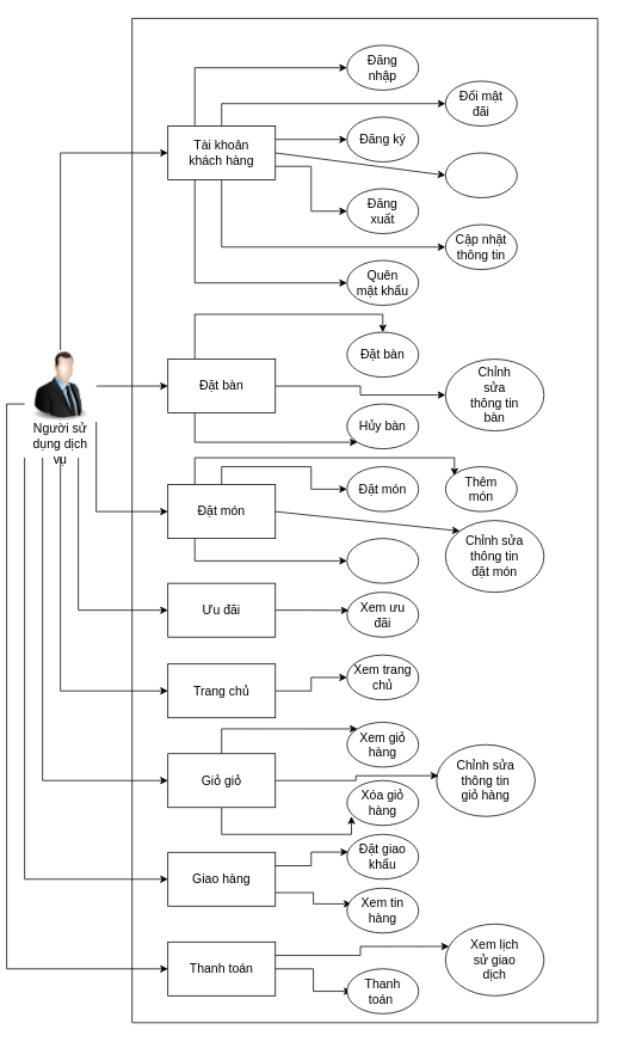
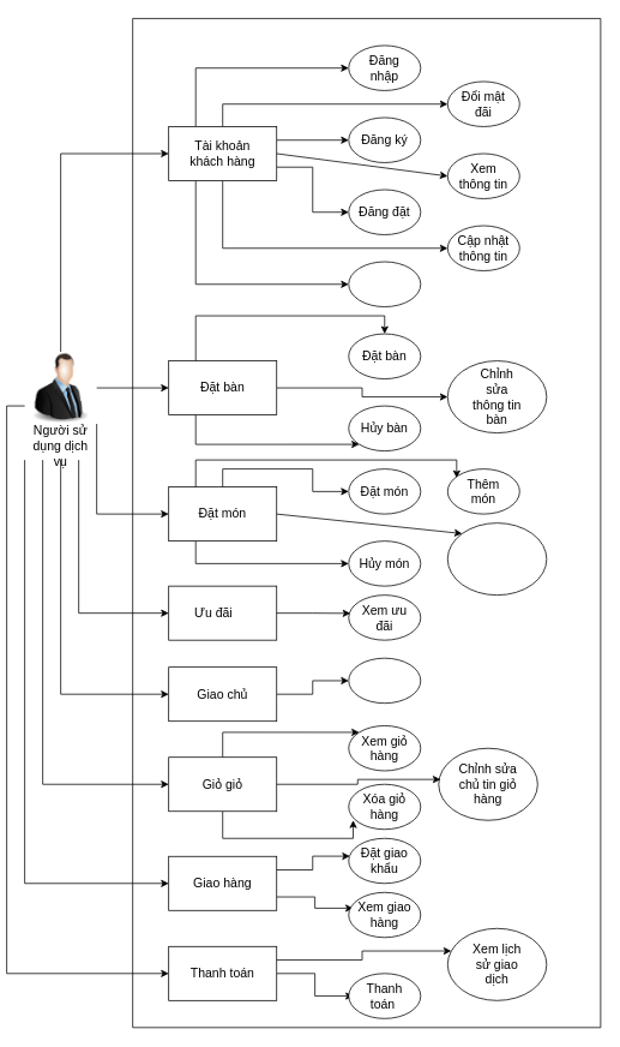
+ <mxCell id="30" value="Xem thông tin" style="text;html=1;align=center;verticalAlign=middle;whiteSpace=wrap;rounded=0;fontSize=14;" vertex="1" parent="12"><mxGeometry x="360" y="160" width="60" height="30" as="geometry" /></mxCell>
- <mxCell id="29" value="Đăng xuất" style="text;html=1;align=center;verticalAlign=middle;whiteSpace=wrap;rounded=0;fontSize=14;" vertex="1" parent="12"><mxGeometry x="250" y="200" width="60" height="30" as="geometry" /></mxCell>
+ <mxCell id="29" value="Đăng đặt" style="text;html=1;align=center;verticalAlign=middle;whiteSpace=wrap;rounded=0;fontSize=14;" vertex="1" parent="12"><mxGeometry x="250" y="200" width="60" height="30" as="geometry" /></mxCell>
- <mxCell id="27" value="Quên mật khẩu" style="text;html=1;align=center;verticalAlign=middle;whiteSpace=wrap;rounded=0;fontSize=14;" vertex="1" parent="12"><mxGeometry x="250" y="280" width="60" height="30" as="geometry" /></mxCell>
- <mxCell id="72" value="Chỉnh sửa thông tin đặt món" style="text;html=1;align=center;verticalAlign=middle;whiteSpace=wrap;rounded=0;fontSize=14;" vertex="1" parent="12"><mxGeometry x="370" y="580" width="70" height="40" as="geometry" /></mxCell>
+ <mxCell id="73" value="Hủy món" style="text;html=1;align=center;verticalAlign=middle;whiteSpace=wrap;rounded=0;fontSize=14;" vertex="1" parent="12"><mxGeometry x="250" y="590" width="60" height="30" as="geometry" /></mxCell>
- <mxCell id="61" value="&lt;span style=&quot;font-size: 14px;&quot;&gt;Ưu đãi&lt;/span&gt;" style="text;html=1;align=center;verticalAlign=middle;whiteSpace=wrap;rounded=0;" vertex="1" parent="12"><mxGeometry x="70" y="645" width="60" height="30" as="geometry" /></mxCell>
+ <mxCell id="61" value="&lt;span style=&quot;font-size: 14px;&quot;&gt;Ưu đãi&lt;/span&gt;" style="text;html=1;align=center;verticalAlign=middle;whiteSpace=wrap;rounded=0;" vertex="1" parent="12"><mxGeometry x="60" y="645" width="60" height="30" as="geometry" /></mxCell>
- <mxCell id="83" value="Xem trang chủ" style="text;html=1;align=center;verticalAlign=middle;whiteSpace=wrap;rounded=0;fontSize=14;" vertex="1" parent="12"><mxGeometry x="245" y="720" width="70" height="30" as="geometry" /></mxCell>
- <mxCell id="62" value="&lt;font style=&quot;font-size: 14px;&quot;&gt;Trang chủ&lt;/font&gt;" style="text;html=1;align=center;verticalAlign=middle;whiteSpace=wrap;rounded=0;" vertex="1" parent="12"><mxGeometry x="65" y="735" width="70" height="30" as="geometry" /></mxCell>
+ <mxCell id="62" value="&lt;font style=&quot;font-size: 14px;&quot;&gt;Giao chủ&lt;/font&gt;" style="text;html=1;align=center;verticalAlign=middle;whiteSpace=wrap;rounded=0;" vertex="1" parent="12"><mxGeometry x="65" y="735" width="70" height="30" as="geometry" /></mxCell>
- <mxCell id="89" value="Chỉnh sửa thông tin giỏ hàng" style="text;html=1;align=center;verticalAlign=middle;whiteSpace=wrap;rounded=0;fontSize=14;" vertex="1" parent="12"><mxGeometry x="360" y="835" width="70" height="30" as="geometry" /></mxCell>
+ <mxCell id="89" value="Chỉnh sửa chủ tin giỏ hàng" style="text;html=1;align=center;verticalAlign=middle;whiteSpace=wrap;rounded=0;fontSize=14;" vertex="1" parent="12"><mxGeometry x="360" y="835" width="70" height="30" as="geometry" /></mxCell>
- <mxCell id="92" value="Xem tin hàng" style="text;html=1;align=center;verticalAlign=middle;whiteSpace=wrap;rounded=0;fontSize=14;" vertex="1" parent="12"><mxGeometry x="245" y="980" width="70" height="30" as="geometry" /></mxCell>
+ <mxCell id="92" value="Xem giao hàng" style="text;html=1;align=center;verticalAlign=middle;whiteSpace=wrap;rounded=0;fontSize=14;" vertex="1" parent="12"><mxGeometry x="245" y="980" width="70" height="30" as="geometry" /></mxCell>
